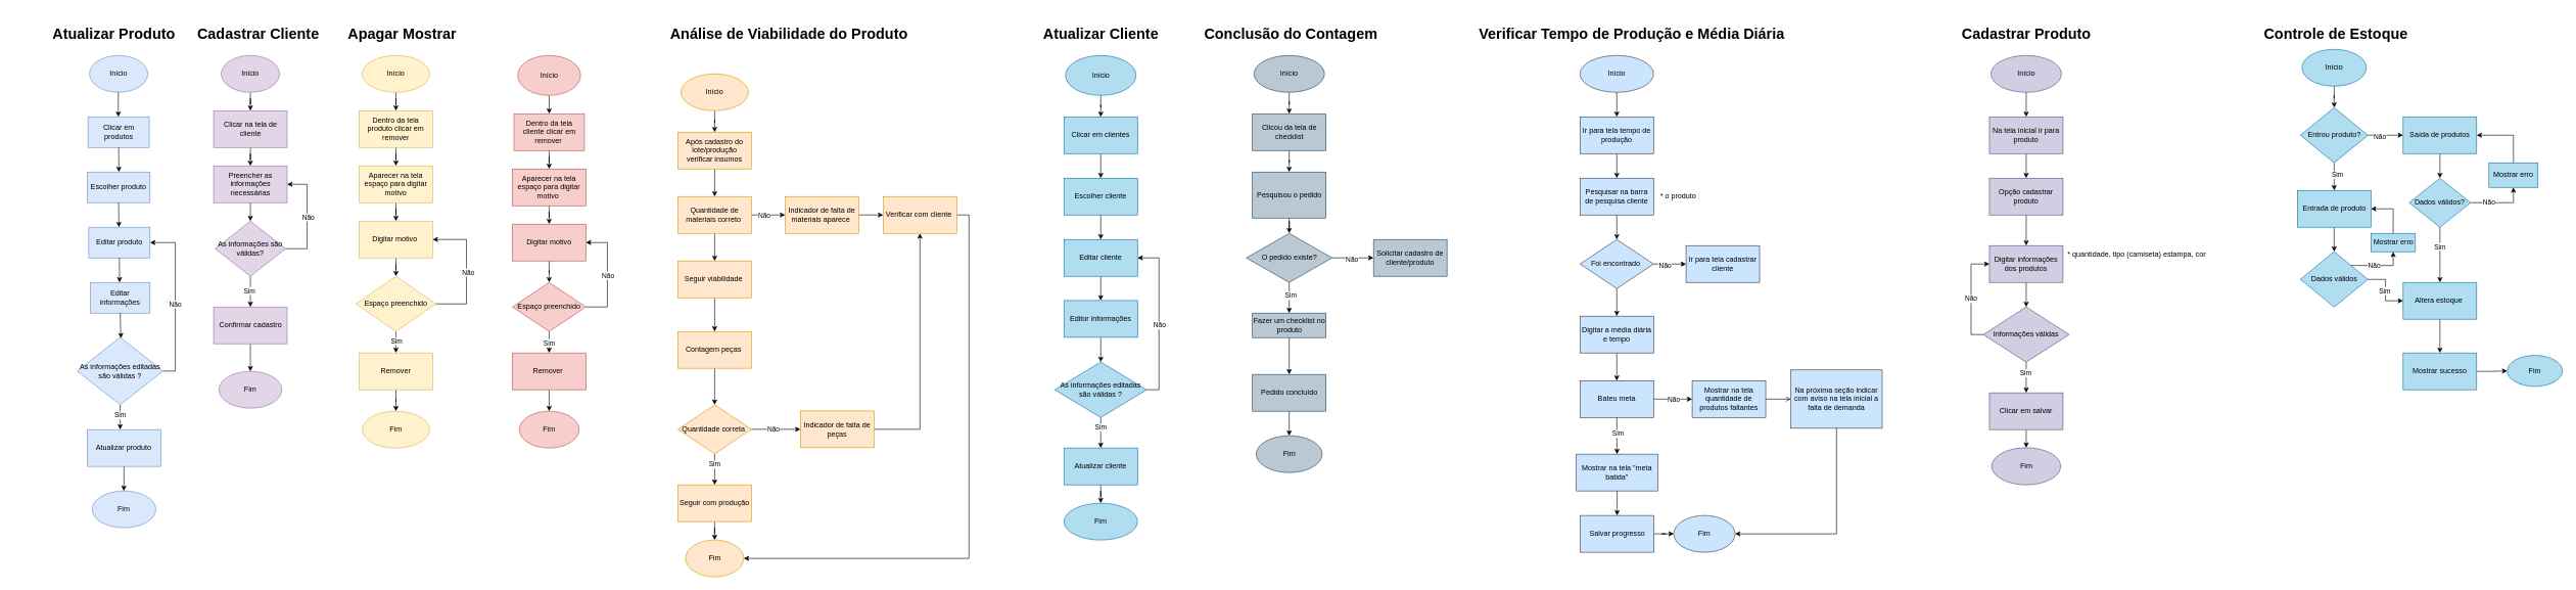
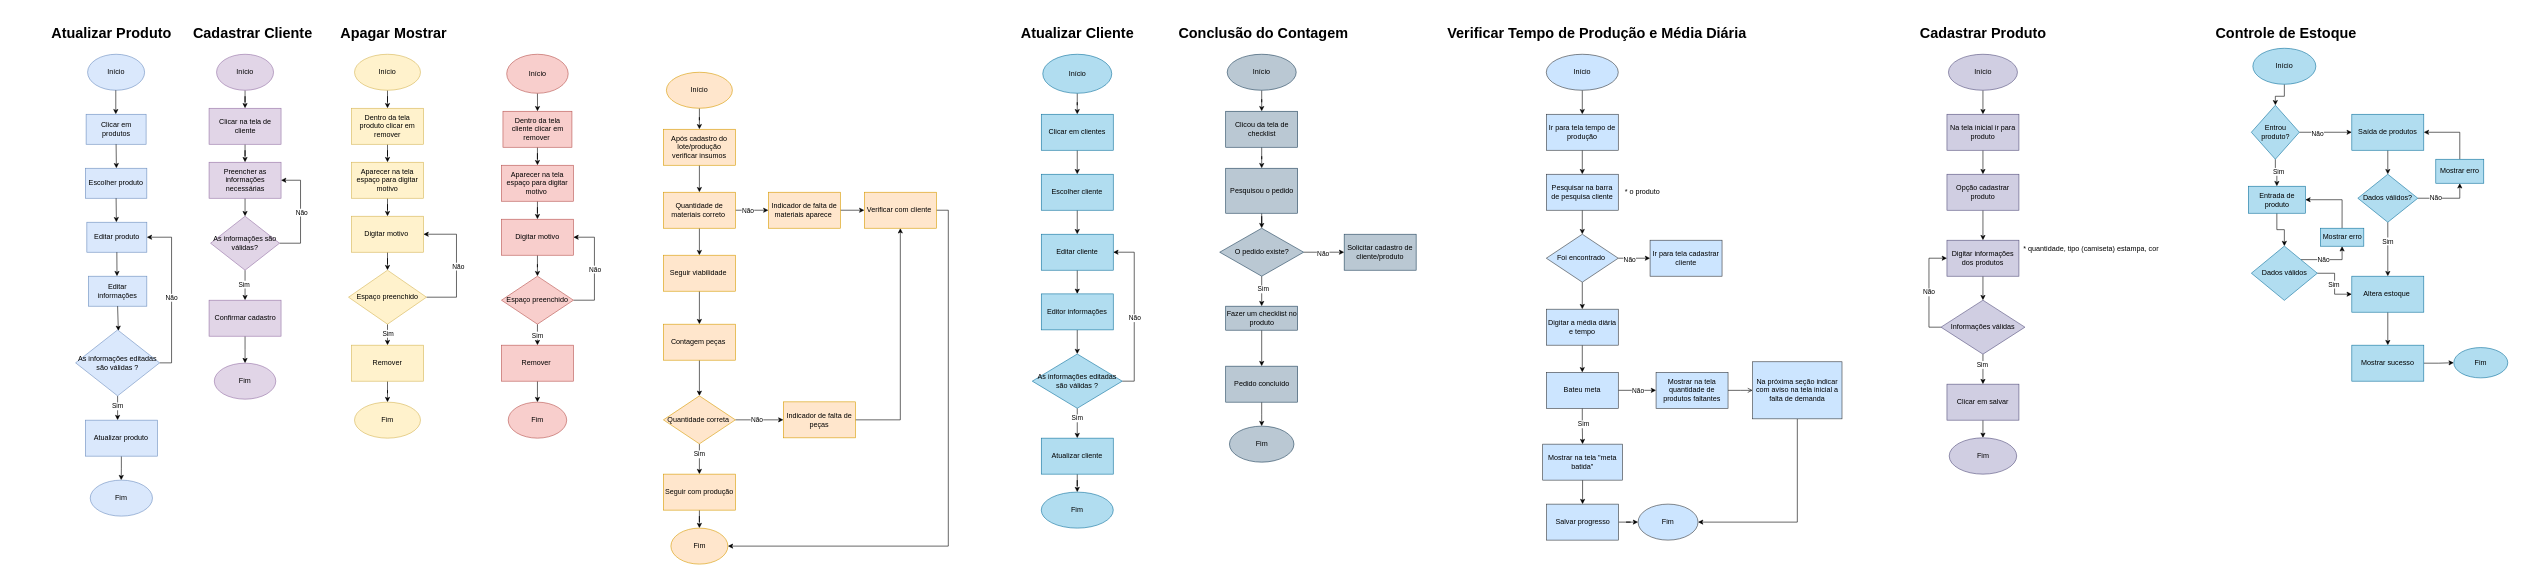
- <mxCell id="69" value="&lt;h1&gt;Análise de Viabilidade do Produto&lt;/h1&gt;" style="text;html=1;align=center;verticalAlign=middle;resizable=0;points=[];autosize=1;" parent="1" vertex="1"><mxGeometry x="1081" width="410" height="70" as="geometry" y="20" /></mxCell>
- <mxCell id="187" value="Entrou produto?" style="rhombus;whiteSpace=wrap;html=1;fillColor=#b1ddf0;strokeColor=#10739e;" vertex="1" parent="1"><mxGeometry x="3752.5" y="175" width="110" height="90" as="geometry" /></mxCell>
+ <mxCell id="187" value="Entrou produto?" style="rhombus;whiteSpace=wrap;html=1;fillColor=#b1ddf0;strokeColor=#10739e;" vertex="1" parent="1"><mxGeometry x="3752.5" y="175" width="80" height="90" as="geometry" /></mxCell>
- <mxCell id="189" value="Entrada de produto" style="whiteSpace=wrap;html=1;fillColor=#b1ddf0;strokeColor=#10739e;" vertex="1" parent="1"><mxGeometry x="3747.5" y="310" width="120" height="60" as="geometry" /></mxCell>
+ <mxCell id="189" value="Entrada de produto" style="whiteSpace=wrap;html=1;fillColor=#b1ddf0;strokeColor=#10739e;" vertex="1" parent="1"><mxGeometry x="3747.5" y="310" width="95" height="45" as="geometry" /></mxCell>
